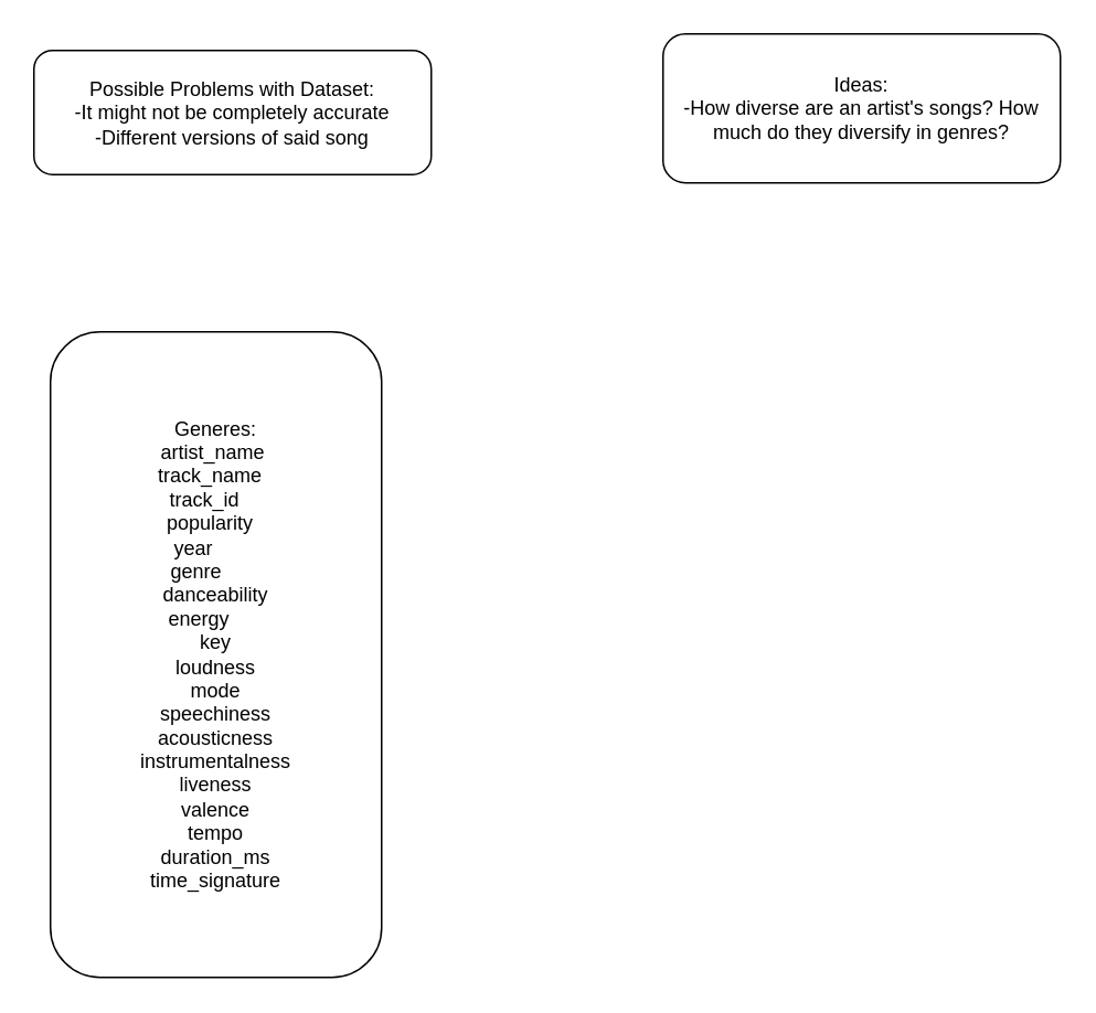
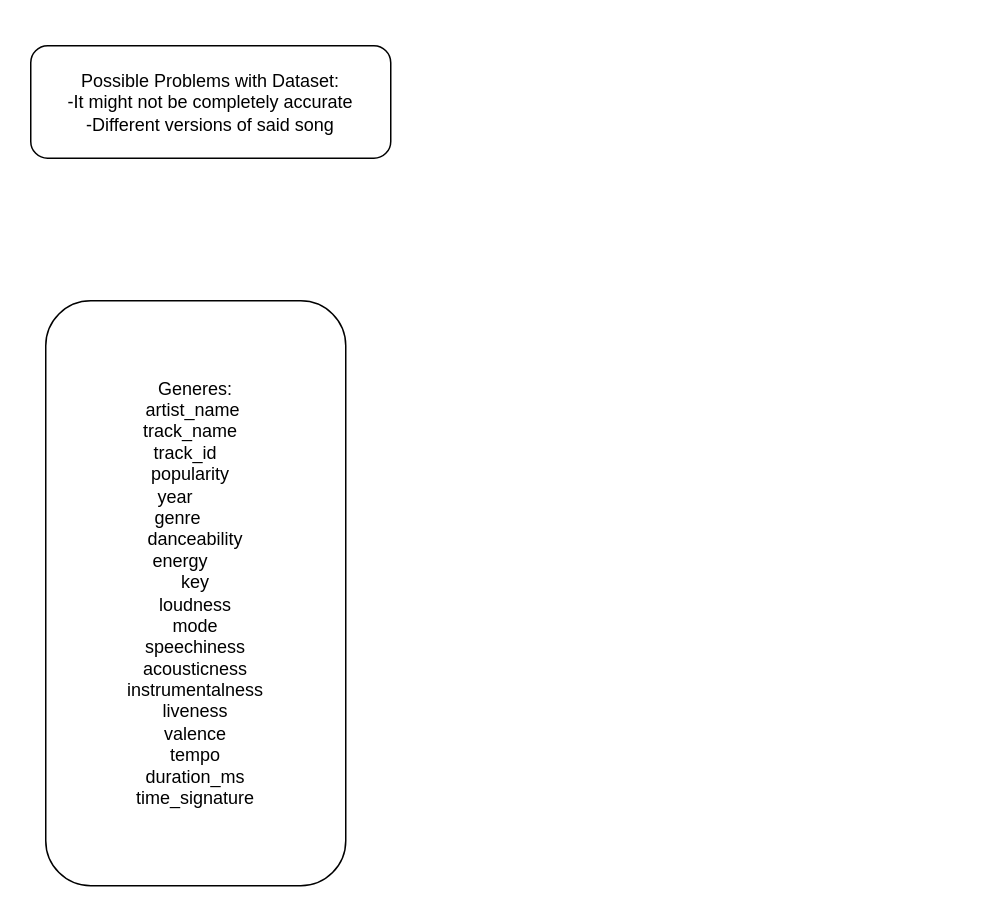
- <mxCell id="4" value="Ideas:&lt;br&gt;-How diverse are an artist's songs? How much do they diversify in genres?&lt;br&gt;" style="rounded=1;whiteSpace=wrap;html=1;" vertex="1" parent="1"><mxGeometry x="400" y="20" width="240" height="90" as="geometry" /></mxCell>
